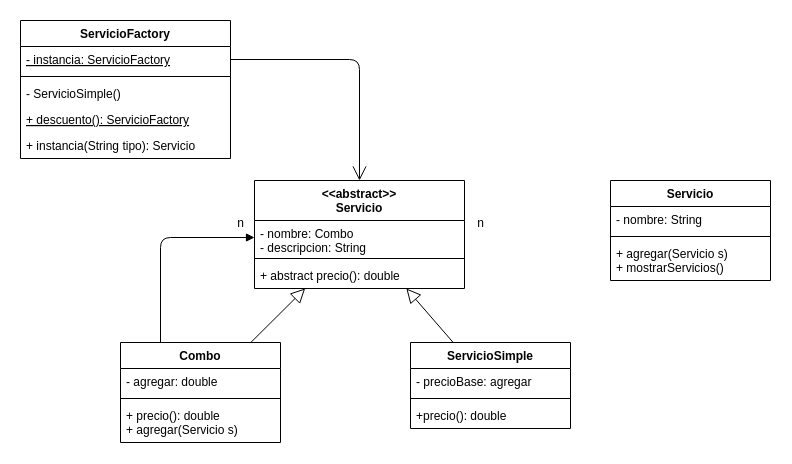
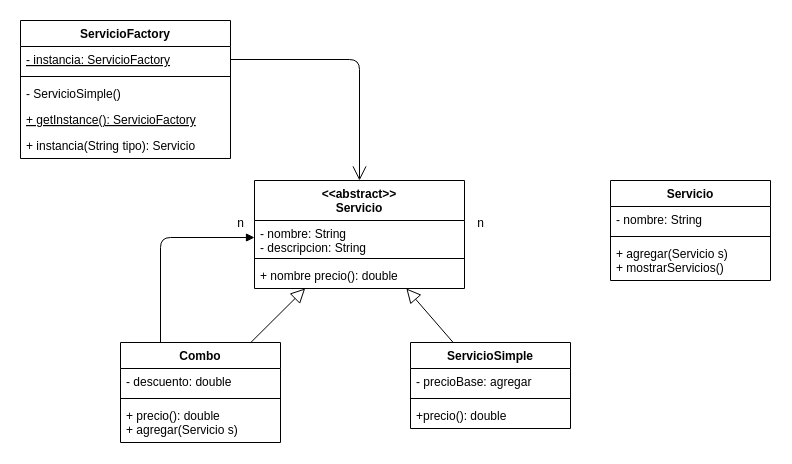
- <mxCell id="22" value="+ descuento(): ServicioFactory" style="text;strokeColor=none;fillColor=none;align=left;verticalAlign=top;spacingLeft=4;spacingRight=4;overflow=hidden;rotatable=0;points=[[0,0.5],[1,0.5]];portConstraint=eastwest;fontStyle=4" vertex="1" parent="18"><mxGeometry y="86" width="210" height="26" as="geometry" /></mxCell>
+ <mxCell id="22" value="+ getInstance(): ServicioFactory" style="text;strokeColor=none;fillColor=none;align=left;verticalAlign=top;spacingLeft=4;spacingRight=4;overflow=hidden;rotatable=0;points=[[0,0.5],[1,0.5]];portConstraint=eastwest;fontStyle=4" vertex="1" parent="18"><mxGeometry y="86" width="210" height="26" as="geometry" /></mxCell>
- <mxCell id="3" value="- nombre: Combo&#10;- descripcion: String" style="text;strokeColor=none;fillColor=none;align=left;verticalAlign=top;spacingLeft=4;spacingRight=4;overflow=hidden;rotatable=0;points=[[0,0.5],[1,0.5]];portConstraint=eastwest;" vertex="1" parent="2"><mxGeometry y="40" width="210" height="34" as="geometry" /></mxCell>
+ <mxCell id="3" value="- nombre: String&#10;- descripcion: String" style="text;strokeColor=none;fillColor=none;align=left;verticalAlign=top;spacingLeft=4;spacingRight=4;overflow=hidden;rotatable=0;points=[[0,0.5],[1,0.5]];portConstraint=eastwest;" vertex="1" parent="2"><mxGeometry y="40" width="210" height="34" as="geometry" /></mxCell>
- <mxCell id="5" value="+ abstract precio(): double" style="text;strokeColor=none;fillColor=none;align=left;verticalAlign=top;spacingLeft=4;spacingRight=4;overflow=hidden;rotatable=0;points=[[0,0.5],[1,0.5]];portConstraint=eastwest;" vertex="1" parent="2"><mxGeometry y="82" width="210" height="26" as="geometry" /></mxCell>
+ <mxCell id="5" value="+ nombre precio(): double" style="text;strokeColor=none;fillColor=none;align=left;verticalAlign=top;spacingLeft=4;spacingRight=4;overflow=hidden;rotatable=0;points=[[0,0.5],[1,0.5]];portConstraint=eastwest;" vertex="1" parent="2"><mxGeometry y="82" width="210" height="26" as="geometry" /></mxCell>
- <mxCell id="11" value="- agregar: double" style="text;strokeColor=none;fillColor=none;align=left;verticalAlign=top;spacingLeft=4;spacingRight=4;overflow=hidden;rotatable=0;points=[[0,0.5],[1,0.5]];portConstraint=eastwest;" vertex="1" parent="10"><mxGeometry y="26" width="160" height="26" as="geometry" /></mxCell>
+ <mxCell id="11" value="- descuento: double" style="text;strokeColor=none;fillColor=none;align=left;verticalAlign=top;spacingLeft=4;spacingRight=4;overflow=hidden;rotatable=0;points=[[0,0.5],[1,0.5]];portConstraint=eastwest;" vertex="1" parent="10"><mxGeometry y="26" width="160" height="26" as="geometry" /></mxCell>
